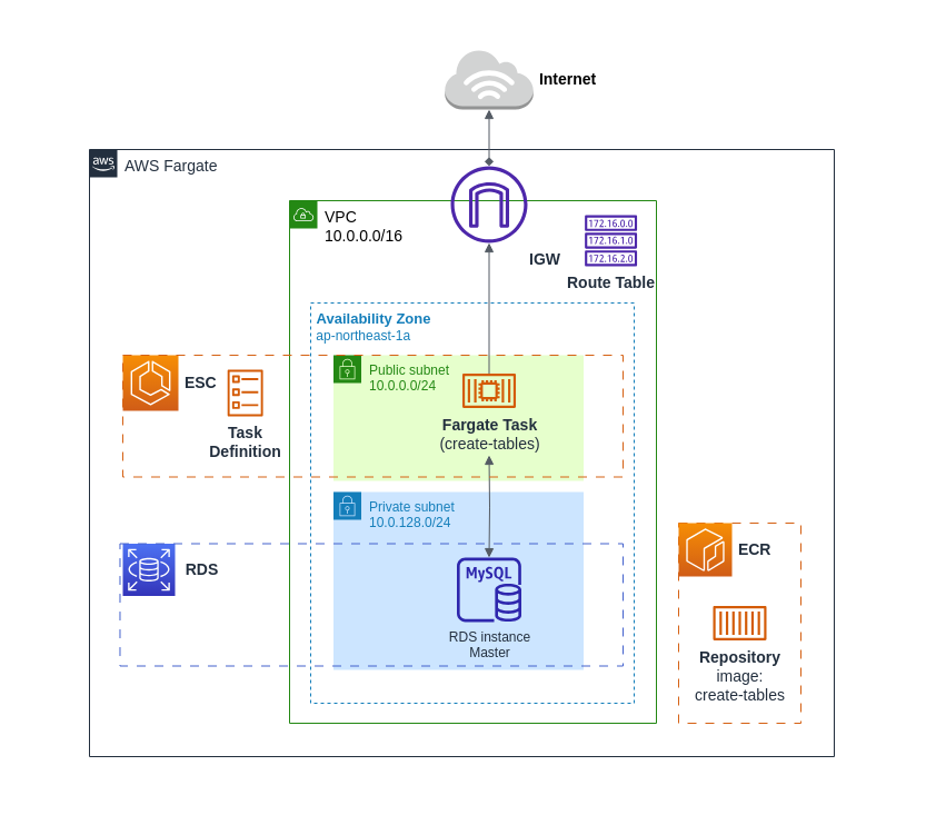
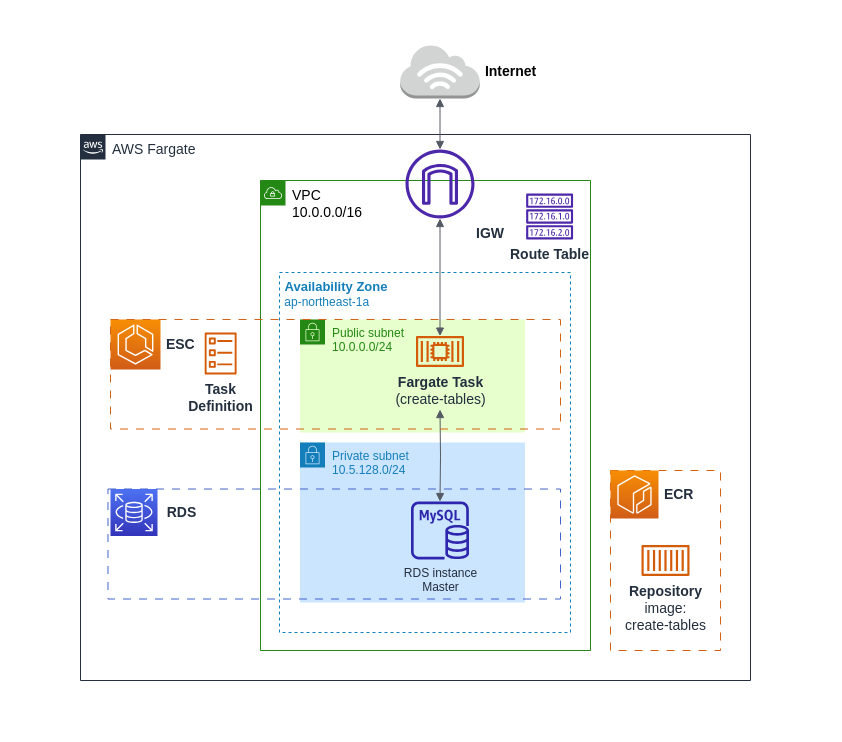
- <mxCell id="5" value="" style="edgeStyle=orthogonalEdgeStyle;html=1;endArrow=diamond;elbow=vertical;startArrow=block;startFill=1;endFill=1;strokeColor=#545B64;rounded=0;exitX=0.5;exitY=1;exitDx=0;exitDy=0;exitPerimeter=0;" parent="1" source="4" target="9" edge="1"><mxGeometry width="100" relative="1" as="geometry"><mxPoint x="265" y="240" as="sourcePoint" /><mxPoint x="365" y="240" as="targetPoint" /></mxGeometry></mxCell>
+ <mxCell id="5" value="" style="edgeStyle=orthogonalEdgeStyle;html=1;endArrow=block;elbow=vertical;startArrow=block;startFill=1;endFill=1;strokeColor=#545B64;rounded=0;exitX=0.5;exitY=1;exitDx=0;exitDy=0;exitPerimeter=0;" parent="1" source="4" target="9" edge="1"><mxGeometry width="100" relative="1" as="geometry"><mxPoint x="265" y="240" as="sourcePoint" /><mxPoint x="365" y="240" as="targetPoint" /></mxGeometry></mxCell>
- <mxCell id="21" value="" style="edgeStyle=orthogonalEdgeStyle;html=1;endArrow=none;elbow=vertical;startArrow=block;startFill=1;endFill=1;strokeColor=#545B64;rounded=0;" parent="1" source="9" target="20" edge="1"><mxGeometry width="100" relative="1" as="geometry"><mxPoint x="410" y="520" as="sourcePoint" /><mxPoint x="510" y="520" as="targetPoint" /></mxGeometry></mxCell>
+ <mxCell id="21" value="" style="edgeStyle=orthogonalEdgeStyle;html=1;endArrow=block;elbow=vertical;startArrow=block;startFill=1;endFill=1;strokeColor=#545B64;rounded=0;" parent="1" source="9" target="20" edge="1"><mxGeometry width="100" relative="1" as="geometry"><mxPoint x="410" y="520" as="sourcePoint" /><mxPoint x="510" y="520" as="targetPoint" /></mxGeometry></mxCell>
- <mxCell id="14" value="Private subnet&lt;br&gt;10.0.128.0/24" style="points=[[0,0],[0.25,0],[0.5,0],[0.75,0],[1,0],[1,0.25],[1,0.5],[1,0.75],[1,1],[0.75,1],[0.5,1],[0.25,1],[0,1],[0,0.75],[0,0.5],[0,0.25]];outlineConnect=0;gradientColor=none;html=1;whiteSpace=wrap;fontSize=12;fontStyle=0;container=1;pointerEvents=0;collapsible=0;recursiveResize=0;shape=mxgraph.aws4.group;grIcon=mxgraph.aws4.group_security_group;grStroke=0;strokeColor=#147EBA;fillColor=#CCE5FF;verticalAlign=top;align=left;spacingLeft=30;fontColor=#147EBA;dashed=0;" parent="1" vertex="1"><mxGeometry x="299.5" y="442" width="225" height="160" as="geometry" /></mxCell>
+ <mxCell id="14" value="Private subnet&lt;br&gt;10.5.128.0/24" style="points=[[0,0],[0.25,0],[0.5,0],[0.75,0],[1,0],[1,0.25],[1,0.5],[1,0.75],[1,1],[0.75,1],[0.5,1],[0.25,1],[0,1],[0,0.75],[0,0.5],[0,0.25]];outlineConnect=0;gradientColor=none;html=1;whiteSpace=wrap;fontSize=12;fontStyle=0;container=1;pointerEvents=0;collapsible=0;recursiveResize=0;shape=mxgraph.aws4.group;grIcon=mxgraph.aws4.group_security_group;grStroke=0;strokeColor=#147EBA;fillColor=#CCE5FF;verticalAlign=top;align=left;spacingLeft=30;fontColor=#147EBA;dashed=0;" parent="1" vertex="1"><mxGeometry x="299.5" y="442" width="225" height="160" as="geometry" /></mxCell>
